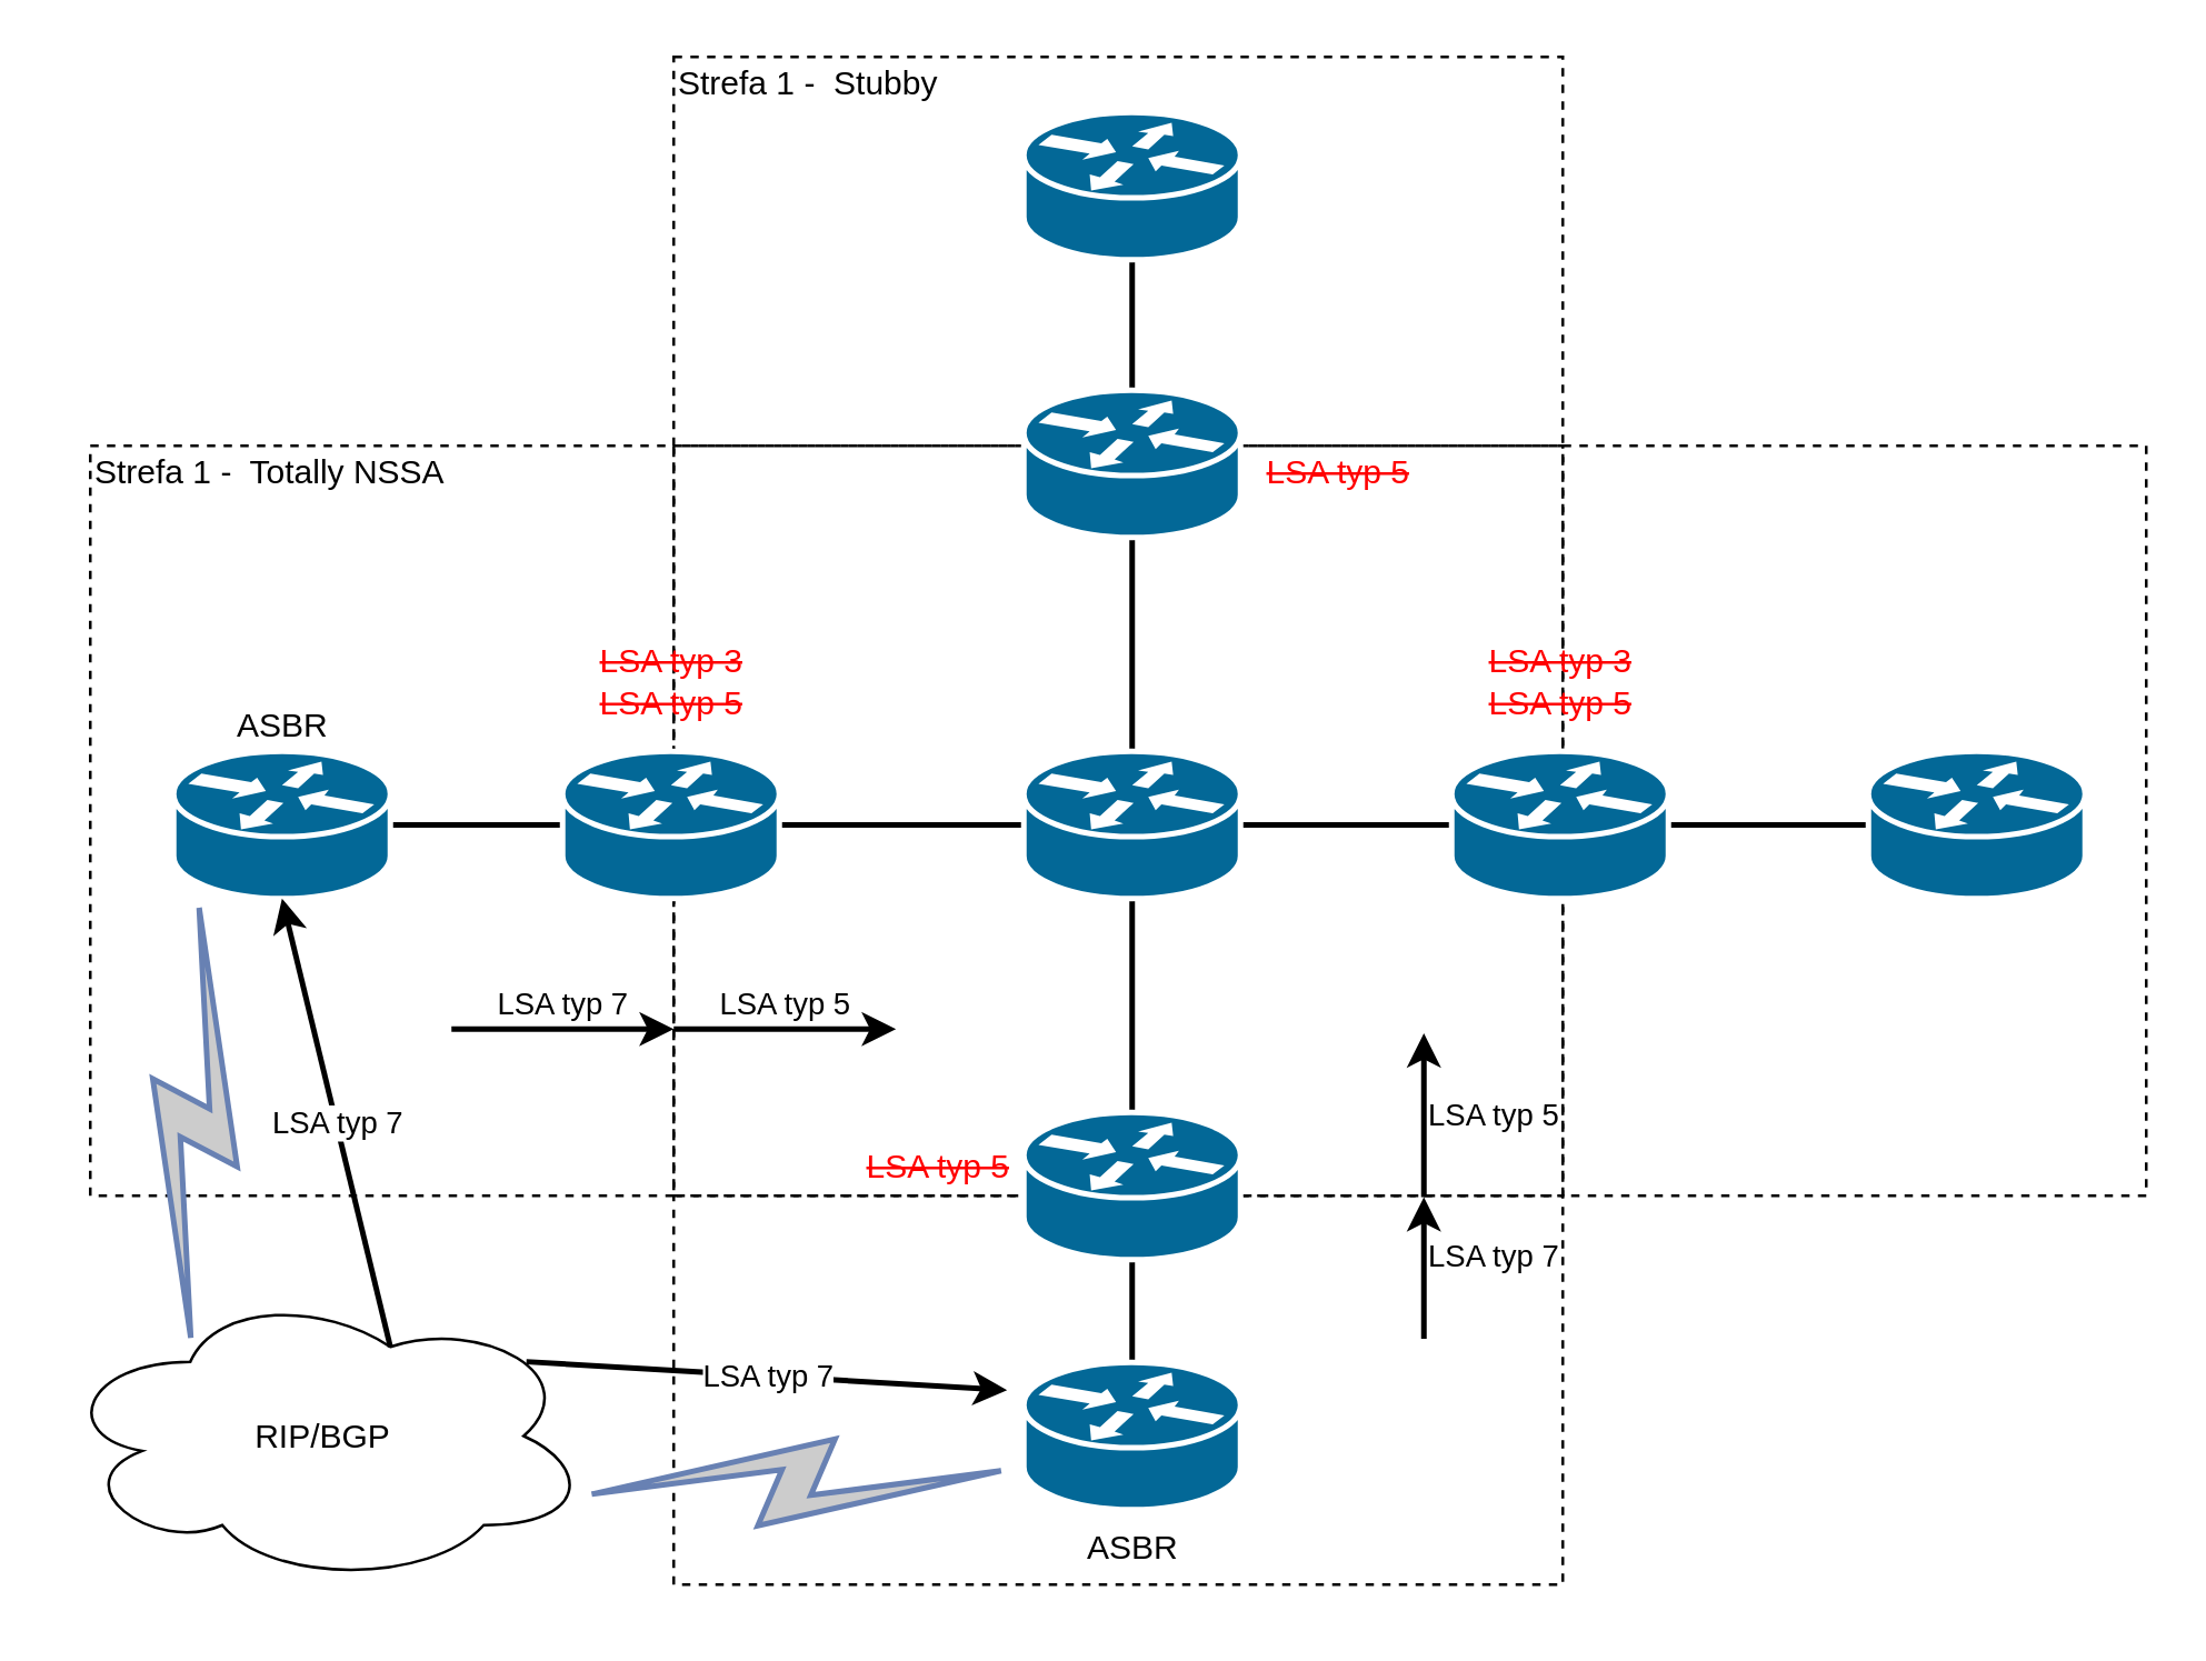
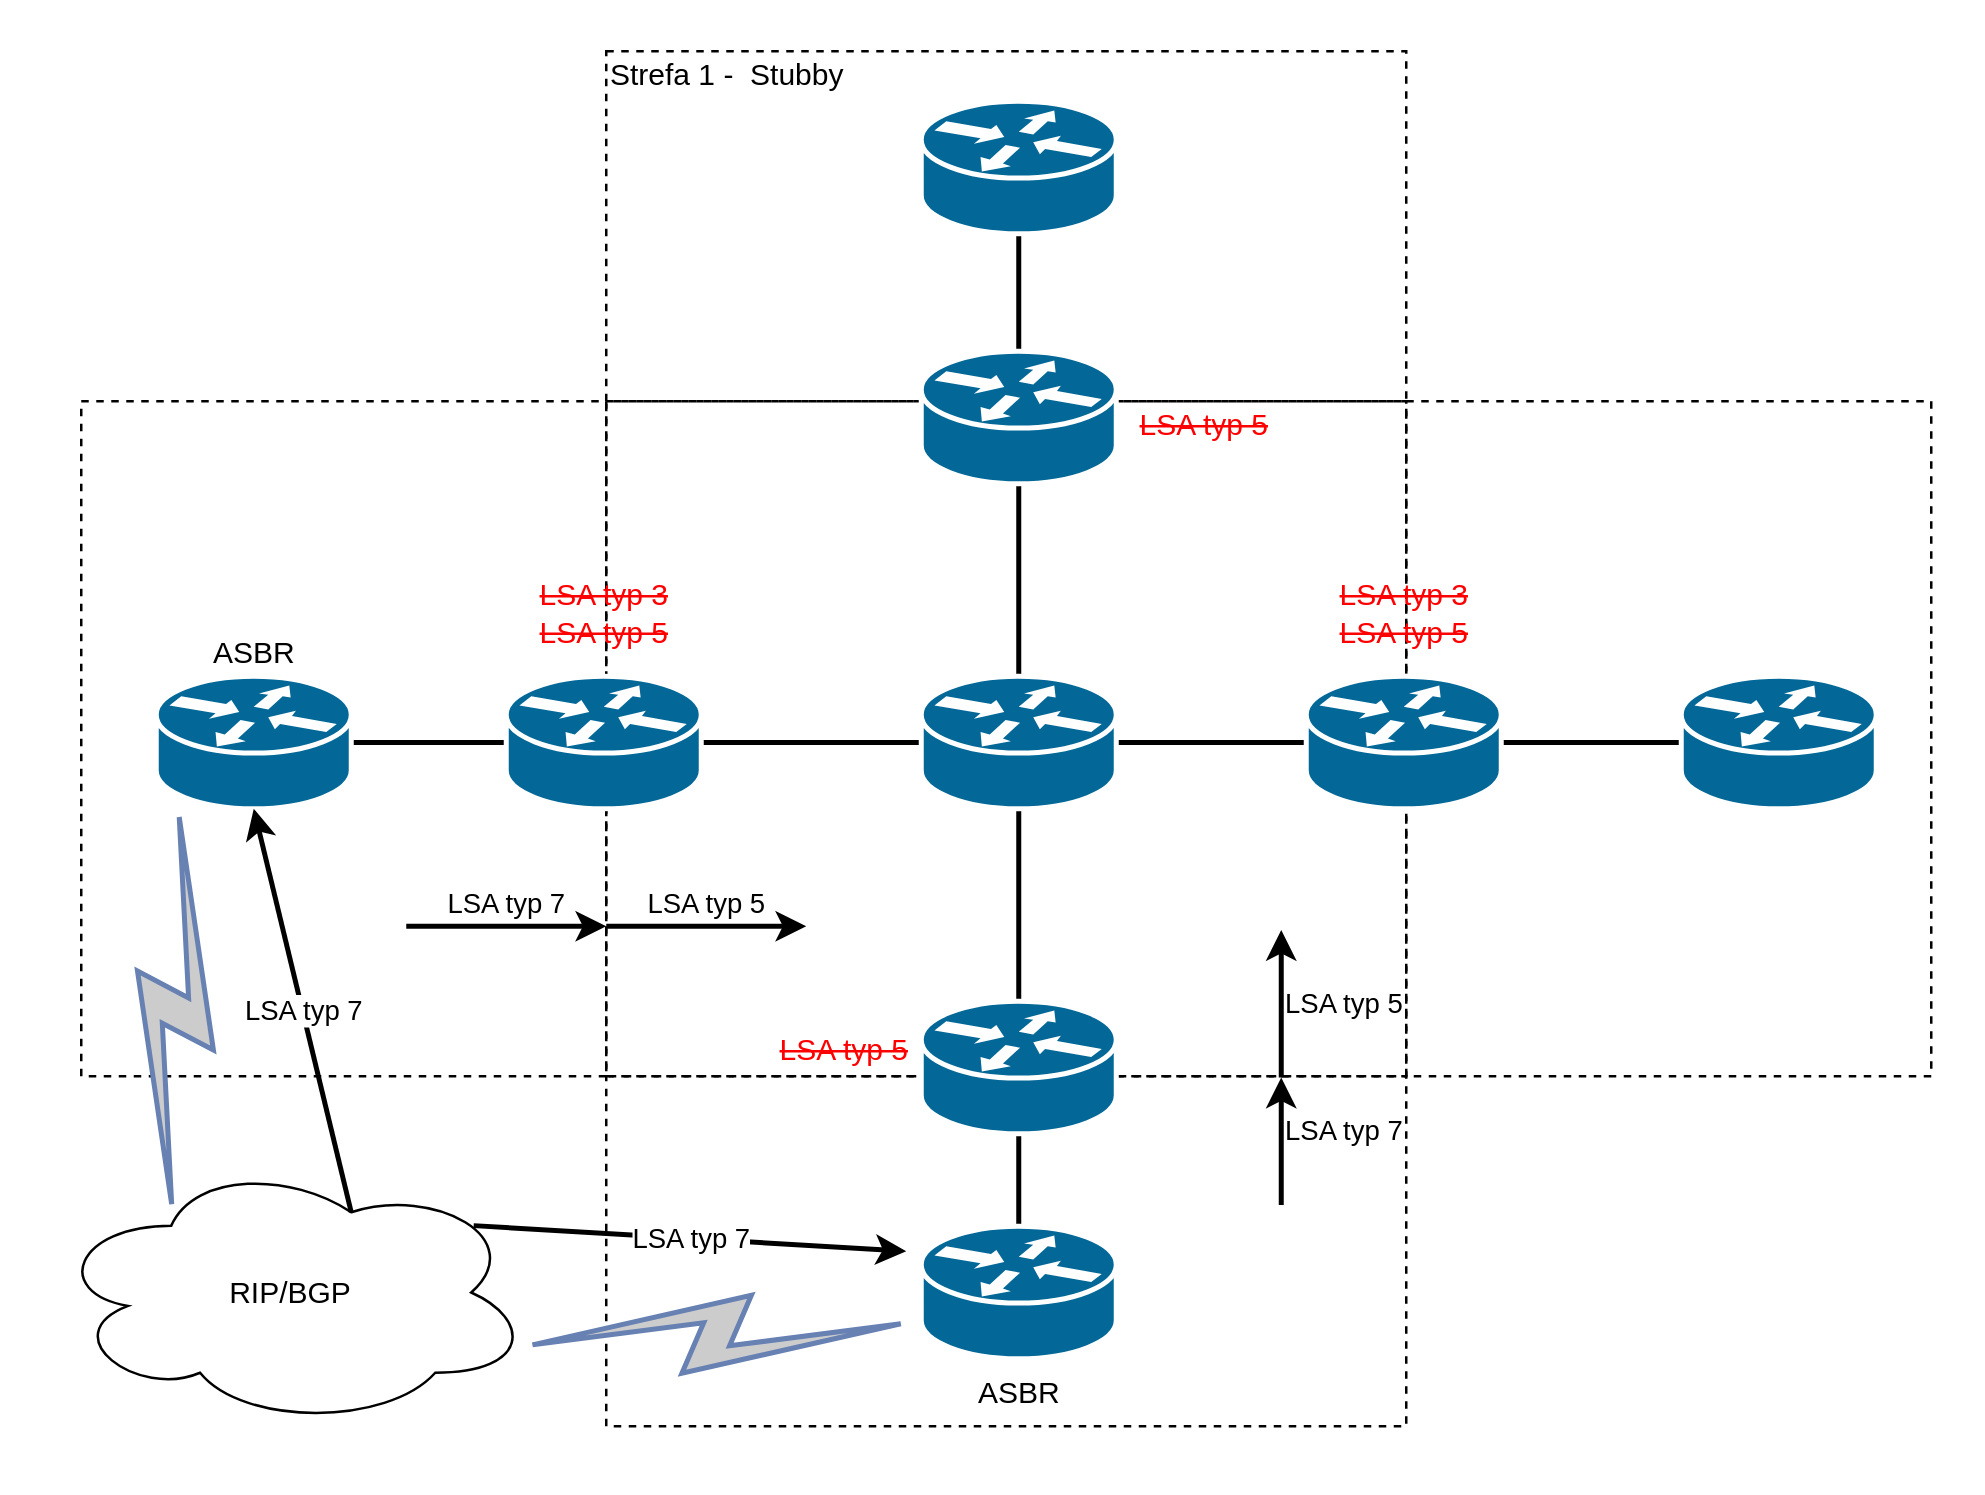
- <mxCell id="25" value="Strefa 1 -&amp;nbsp; Totally NSSA" style="text;html=1;align=left;verticalAlign=middle;resizable=0;points=[];autosize=1;" vertex="1" parent="1"><mxGeometry x="32" y="160" width="140" height="20" as="geometry" /></mxCell>
